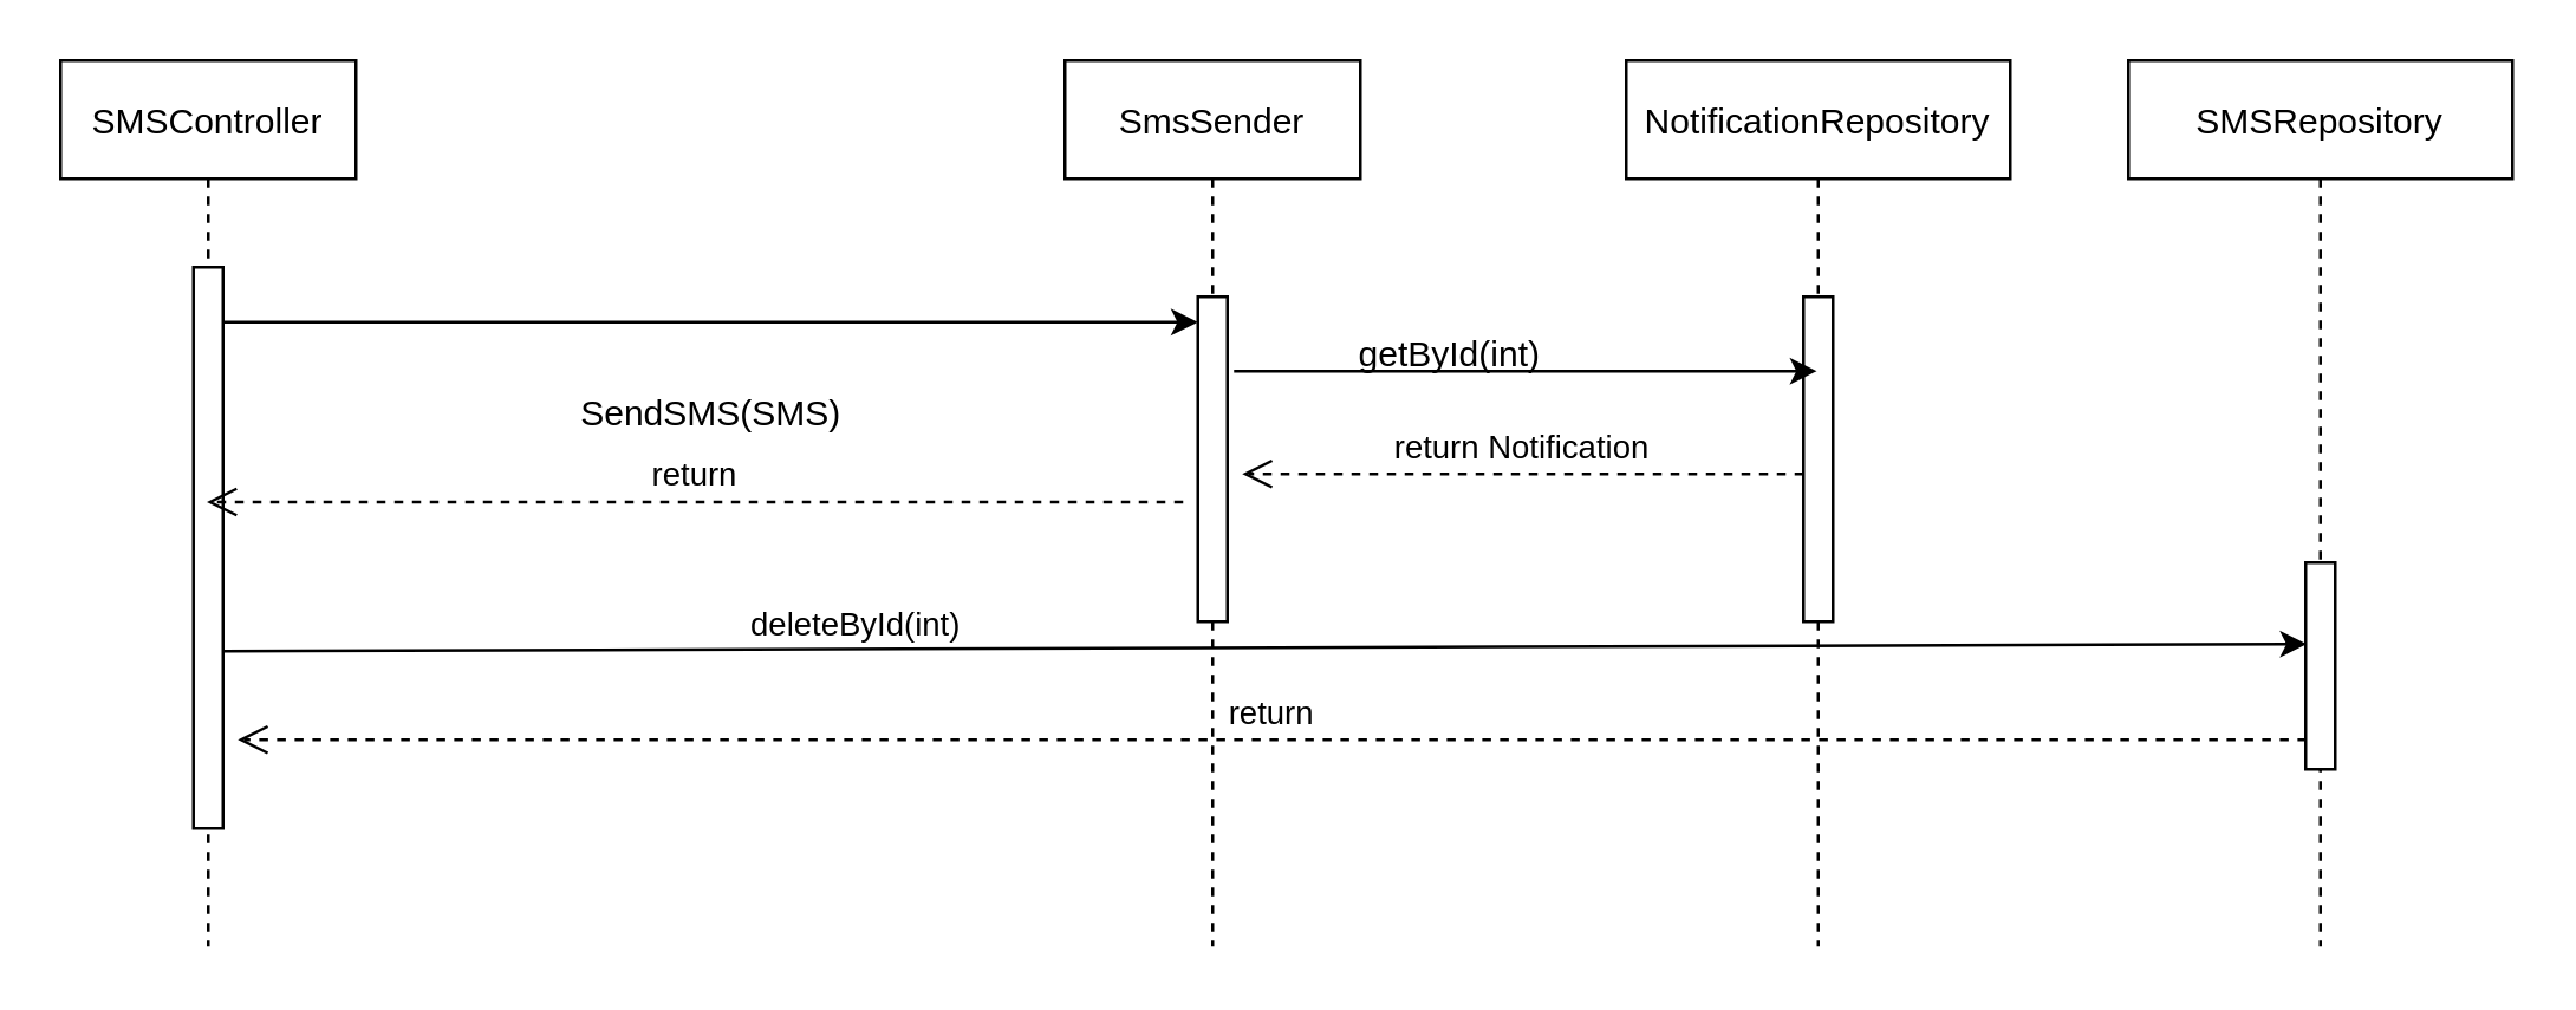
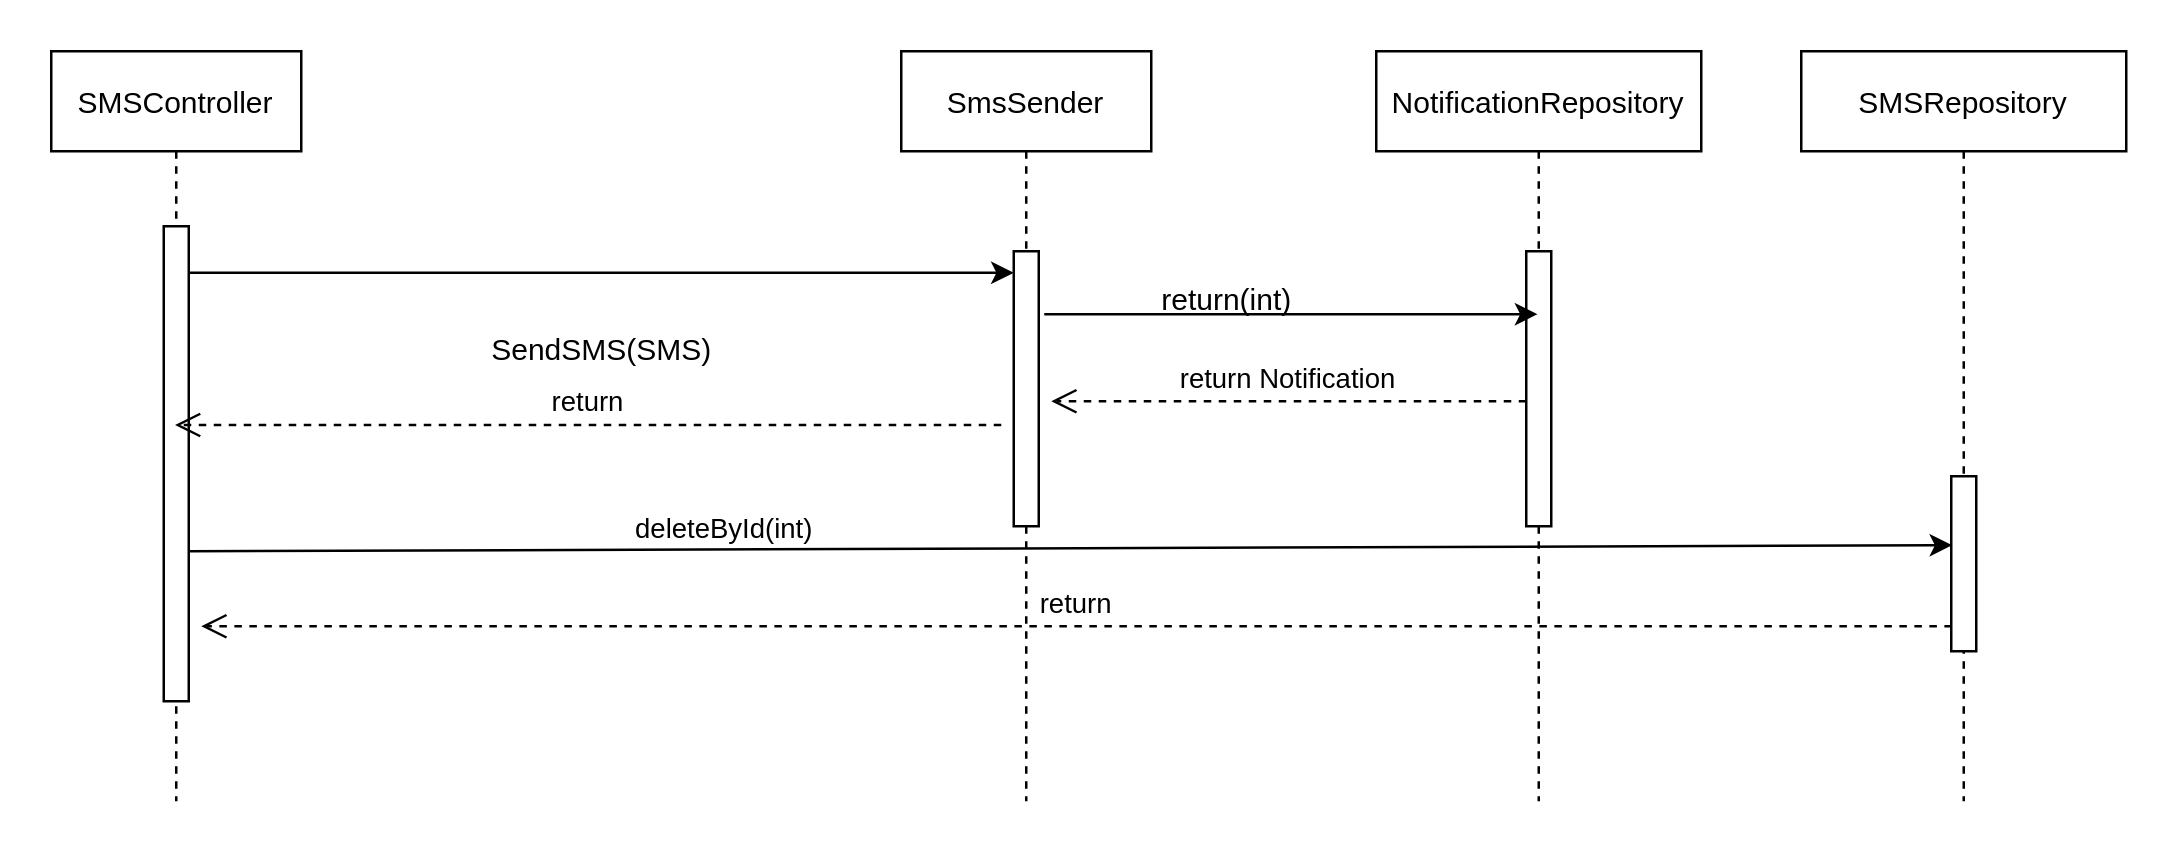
- <mxCell id="11" value="getById(int)" style="text;html=1;align=center;verticalAlign=middle;resizable=0;points=[];autosize=1;" parent="1" vertex="1"><mxGeometry x="450" y="110" width="80" height="20" as="geometry" /></mxCell>
+ <mxCell id="11" value="return(int)" style="text;html=1;align=center;verticalAlign=middle;resizable=0;points=[];autosize=1;" parent="1" vertex="1"><mxGeometry x="450" y="110" width="80" height="20" as="geometry" /></mxCell>
